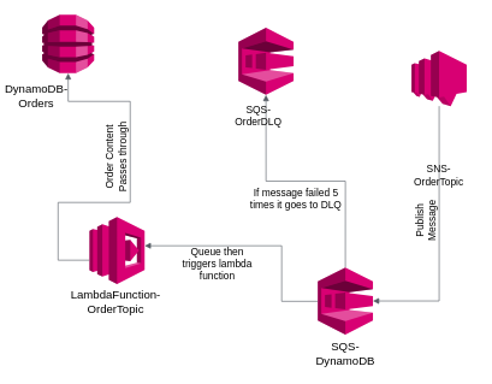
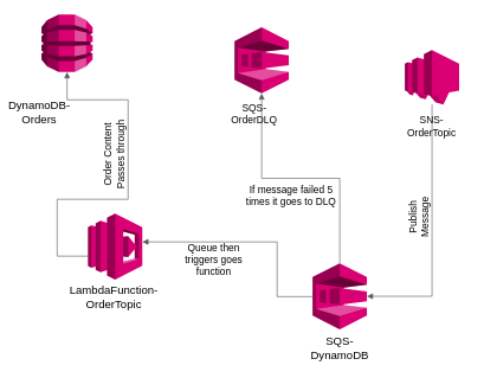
- <mxCell id="13" value="&lt;font style=&quot;font-size: 16px;&quot;&gt;DynamoDB- Orders&lt;/font&gt;" style="text;strokeColor=none;align=center;fillColor=none;html=1;verticalAlign=middle;whiteSpace=wrap;rounded=0;" vertex="1" parent="1"><mxGeometry x="20" y="116.5" width="60" height="30" as="geometry" /></mxCell>
+ <mxCell id="13" value="&lt;font style=&quot;font-size: 16px;&quot;&gt;DynamoDB- Orders&lt;/font&gt;" style="text;strokeColor=none;align=center;fillColor=none;html=1;verticalAlign=middle;whiteSpace=wrap;rounded=0;" vertex="1" parent="1"><mxGeometry x="25" y="141.5" width="60" height="30" as="geometry" /></mxCell>
- <mxCell id="9" value="&lt;font style=&quot;font-size: 14px;&quot;&gt;SNS-OrderTopic&lt;/font&gt;" style="text;strokeColor=none;align=center;fillColor=none;html=1;verticalAlign=middle;whiteSpace=wrap;rounded=0;" vertex="1" parent="1"><mxGeometry x="557.39" y="211.5" width="101.75" height="60" as="geometry" /></mxCell>
+ <mxCell id="9" value="&lt;font style=&quot;font-size: 14px;&quot;&gt;SNS-OrderTopic&lt;/font&gt;" style="text;strokeColor=none;align=center;fillColor=none;html=1;verticalAlign=middle;whiteSpace=wrap;rounded=0;" vertex="1" parent="1"><mxGeometry x="557.39" y="146.5" width="101.75" height="60" as="geometry" /></mxCell>
- <mxCell id="15" value="&lt;font style=&quot;font-size: 14px;&quot;&gt;Queue then triggers lambda function&lt;/font&gt;" style="text;strokeColor=none;align=center;fillColor=none;html=1;verticalAlign=middle;whiteSpace=wrap;rounded=0;" vertex="1" parent="1"><mxGeometry x="250" y="350" width="101.75" height="30" as="geometry" /></mxCell>
+ <mxCell id="15" value="&lt;font style=&quot;font-size: 14px;&quot;&gt;Queue then triggers goes function&lt;/font&gt;" style="text;strokeColor=none;align=center;fillColor=none;html=1;verticalAlign=middle;whiteSpace=wrap;rounded=0;" vertex="1" parent="1"><mxGeometry x="250" y="350" width="101.75" height="30" as="geometry" /></mxCell>
